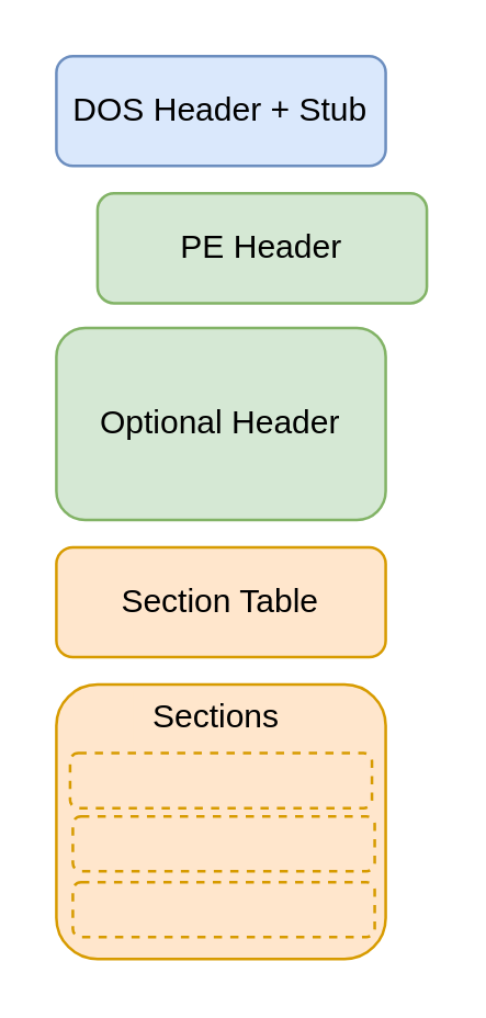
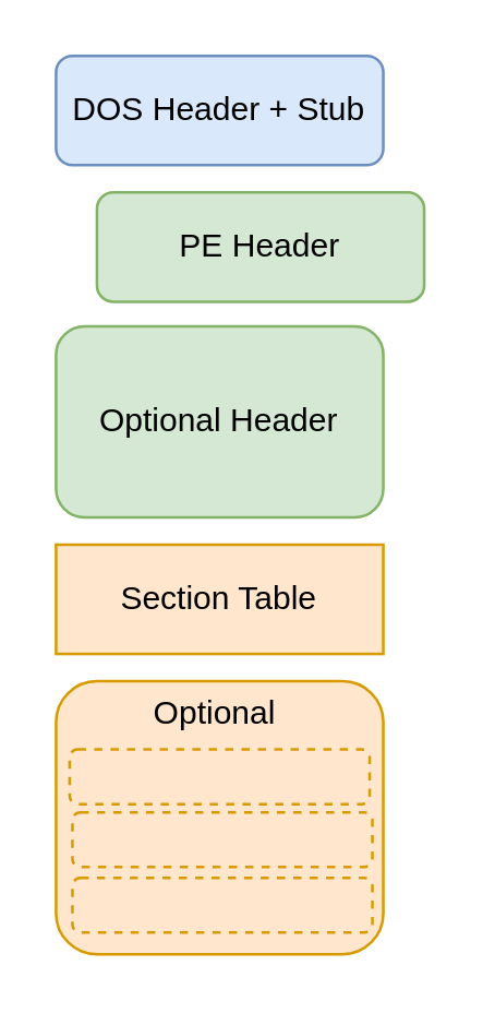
- <mxCell id="5" value="Section Table" style="rounded=1;whiteSpace=wrap;html=1;fontSize=12;glass=0;strokeWidth=1;shadow=0;fillColor=#ffe6cc;strokeColor=#d79b00;" vertex="1" parent="1"><mxGeometry x="20" y="199" width="120" height="40" as="geometry" /></mxCell>
+ <mxCell id="5" value="Section Table" style="whiteSpace=wrap;html=1;fontSize=12;glass=0;strokeWidth=1;shadow=0;fillColor=#ffe6cc;strokeColor=#d79b00;rounded=0;" vertex="1" parent="1"><mxGeometry x="20" y="199" width="120" height="40" as="geometry" /></mxCell>
- <mxCell id="10" value="&lt;span&gt;Sections&lt;/span&gt;" style="text;html=1;align=center;verticalAlign=middle;resizable=0;points=[];autosize=1;strokeColor=none;fillColor=#ffe6cc;" vertex="1" parent="1"><mxGeometry x="48" y="251" width="60" height="20" as="geometry" /></mxCell>
+ <mxCell id="10" value="&lt;span&gt;Optional&lt;/span&gt;" style="text;html=1;align=center;verticalAlign=middle;resizable=0;points=[];autosize=1;strokeColor=none;fillColor=#ffe6cc;" vertex="1" parent="1"><mxGeometry x="48" y="251" width="60" height="20" as="geometry" /></mxCell>
